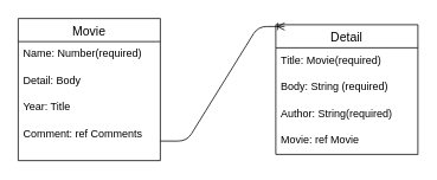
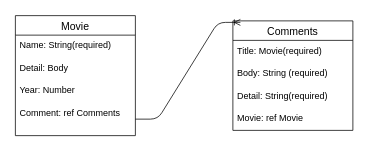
- <mxCell id="7" value="Detail" style="swimlane;fontStyle=0;childLayout=stackLayout;horizontal=1;startSize=26;horizontalStack=0;resizeParent=1;resizeParentMax=0;resizeLast=0;collapsible=1;marginBottom=0;align=center;fontSize=14;" parent="1" vertex="1"><mxGeometry x="310" y="27" width="160" height="146" as="geometry" /></mxCell>
+ <mxCell id="7" value="Comments" style="swimlane;fontStyle=0;childLayout=stackLayout;horizontal=1;startSize=26;horizontalStack=0;resizeParent=1;resizeParentMax=0;resizeLast=0;collapsible=1;marginBottom=0;align=center;fontSize=14;" parent="1" vertex="1"><mxGeometry x="310" y="27" width="160" height="146" as="geometry" /></mxCell>
- <mxCell id="3" value="Name: Number(required)" style="text;strokeColor=none;fillColor=none;spacingLeft=4;spacingRight=4;overflow=hidden;rotatable=0;points=[[0,0.5],[1,0.5]];portConstraint=eastwest;fontSize=12;" parent="2" vertex="1"><mxGeometry y="26" width="160" height="30" as="geometry" /></mxCell>
+ <mxCell id="3" value="Name: String(required)" style="text;strokeColor=none;fillColor=none;spacingLeft=4;spacingRight=4;overflow=hidden;rotatable=0;points=[[0,0.5],[1,0.5]];portConstraint=eastwest;fontSize=12;" parent="2" vertex="1"><mxGeometry y="26" width="160" height="30" as="geometry" /></mxCell>
- <mxCell id="5" value="Year: Title" style="text;strokeColor=none;fillColor=none;spacingLeft=4;spacingRight=4;overflow=hidden;rotatable=0;points=[[0,0.5],[1,0.5]];portConstraint=eastwest;fontSize=12;" vertex="1" parent="2"><mxGeometry y="86" width="160" height="30" as="geometry" /></mxCell>
+ <mxCell id="5" value="Year: Number" style="text;strokeColor=none;fillColor=none;spacingLeft=4;spacingRight=4;overflow=hidden;rotatable=0;points=[[0,0.5],[1,0.5]];portConstraint=eastwest;fontSize=12;" vertex="1" parent="2"><mxGeometry y="86" width="160" height="30" as="geometry" /></mxCell>
- <mxCell id="10" value="Author: String(required)" style="text;strokeColor=none;fillColor=none;spacingLeft=4;spacingRight=4;overflow=hidden;rotatable=0;points=[[0,0.5],[1,0.5]];portConstraint=eastwest;fontSize=12;" vertex="1" parent="7"><mxGeometry y="86" width="160" height="30" as="geometry" /></mxCell>
+ <mxCell id="10" value="Detail: String(required)" style="text;strokeColor=none;fillColor=none;spacingLeft=4;spacingRight=4;overflow=hidden;rotatable=0;points=[[0,0.5],[1,0.5]];portConstraint=eastwest;fontSize=12;" vertex="1" parent="7"><mxGeometry y="86" width="160" height="30" as="geometry" /></mxCell>
